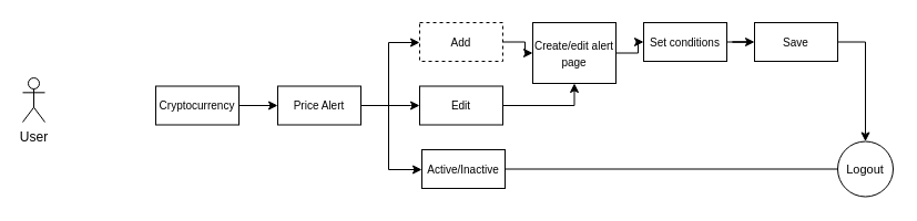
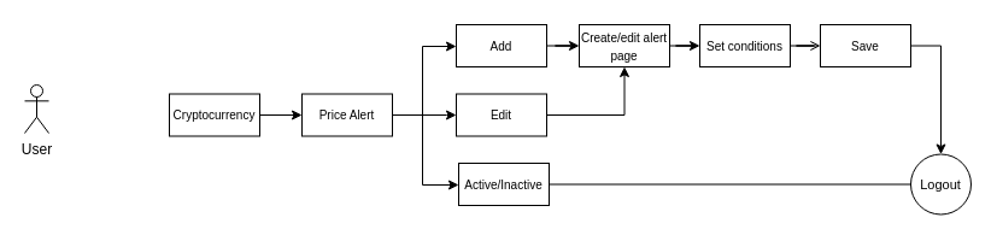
- <mxCell id="10" value="&lt;font style=&quot;font-size: 10px&quot;&gt;Add&lt;/font&gt;" style="whiteSpace=wrap;html=1;dashed=1;" parent="1" vertex="1"><mxGeometry x="378" y="20" width="75" height="35" as="geometry" /></mxCell>
+ <mxCell id="10" value="&lt;font style=&quot;font-size: 10px&quot;&gt;Add&lt;/font&gt;" style="whiteSpace=wrap;html=1;" parent="1" vertex="1"><mxGeometry x="378" y="20" width="75" height="35" as="geometry" /></mxCell>
- <mxCell id="15" value="" style="edgeStyle=orthogonalEdgeStyle;rounded=0;orthogonalLoop=1;jettySize=auto;html=1;fontSize=11;" parent="1" source="16" target="18" edge="1"><mxGeometry relative="1" as="geometry" /></mxCell>
+ <mxCell id="15" value="" style="edgeStyle=orthogonalEdgeStyle;rounded=0;orthogonalLoop=1;jettySize=auto;html=1;fontSize=11;endArrow=open;" parent="1" source="16" target="18" edge="1"><mxGeometry relative="1" as="geometry" /></mxCell>
- <mxCell id="14" value="&lt;font style=&quot;font-size: 10px&quot;&gt;Create/edit alert page&lt;/font&gt;" style="whiteSpace=wrap;html=1;" parent="1" vertex="1"><mxGeometry x="480" y="20" width="75" height="55" as="geometry" /></mxCell>
+ <mxCell id="14" value="&lt;font style=&quot;font-size: 10px&quot;&gt;Create/edit alert page&lt;/font&gt;" style="whiteSpace=wrap;html=1;" parent="1" vertex="1"><mxGeometry x="480" y="20" width="75" height="35" as="geometry" /></mxCell>
